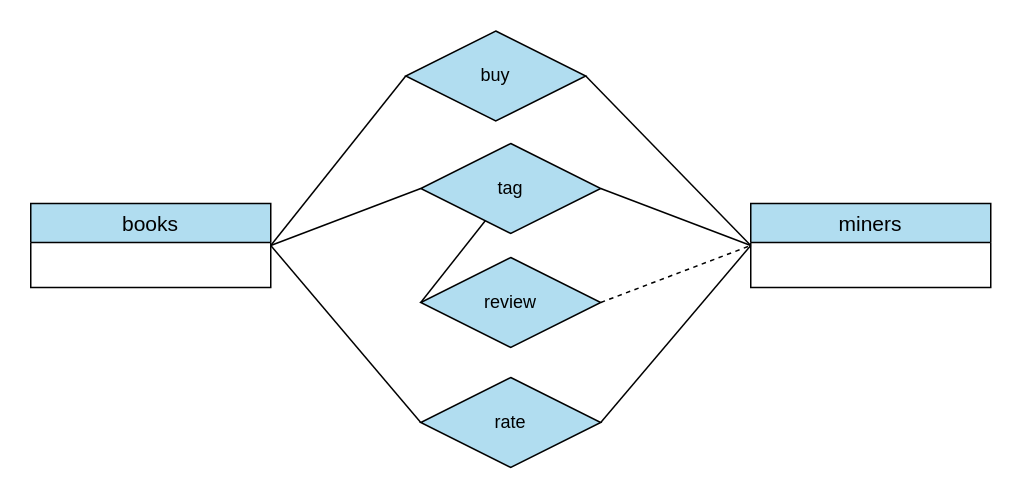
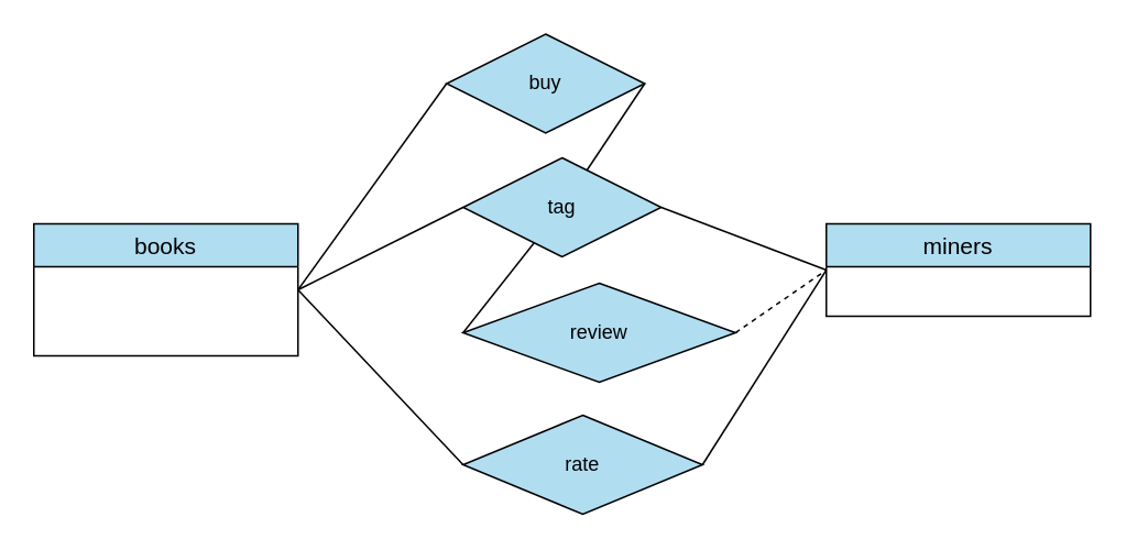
- <mxCell id="5" style="edgeStyle=none;rounded=0;orthogonalLoop=1;jettySize=auto;html=1;exitX=1;exitY=0.5;exitDx=0;exitDy=0;entryX=0;entryY=0.5;entryDx=0;entryDy=0;endArrow=none;endFill=0;strokeColor=#000000;fontColor=#000000;" parent="1" source="6" target="2" edge="1"><mxGeometry relative="1" as="geometry" /></mxCell>
+ <mxCell id="5" style="edgeStyle=none;rounded=0;orthogonalLoop=1;jettySize=auto;html=1;exitX=1;exitY=0.5;exitDx=0;exitDy=0;endArrow=none;endFill=0;strokeColor=#000000;fontColor=#000000;" parent="1" source="6" target="9" edge="1"><mxGeometry relative="1" as="geometry" /></mxCell>
- <mxCell id="3" value="books" style="swimlane;fontStyle=0;childLayout=stackLayout;horizontal=1;startSize=26;horizontalStack=0;resizeParent=1;resizeParentMax=0;resizeLast=0;collapsible=1;marginBottom=0;align=center;fontSize=14;fillColor=#B1DDF0;strokeColor=#000000;fontColor=#000000;" parent="1" vertex="1"><mxGeometry x="20" y="135" width="160" height="56" as="geometry" /></mxCell>
+ <mxCell id="3" value="books" style="swimlane;fontStyle=0;childLayout=stackLayout;horizontal=1;startSize=26;horizontalStack=0;resizeParent=1;resizeParentMax=0;resizeLast=0;collapsible=1;marginBottom=0;align=center;fontSize=14;fillColor=#B1DDF0;strokeColor=#000000;fontColor=#000000;" parent="1" vertex="1"><mxGeometry x="20" y="135" width="160" height="80" as="geometry" /></mxCell>
- <mxCell id="12" value="review" style="shape=rhombus;perimeter=rhombusPerimeter;whiteSpace=wrap;html=1;align=center;strokeColor=#000000;fontColor=#000000;fillColor=#B1DDF0;" parent="1" vertex="1"><mxGeometry x="280" y="171" width="120" height="60" as="geometry" /></mxCell>
+ <mxCell id="12" value="review" style="shape=rhombus;perimeter=rhombusPerimeter;whiteSpace=wrap;html=1;align=center;strokeColor=#000000;fontColor=#000000;fillColor=#B1DDF0;" parent="1" vertex="1"><mxGeometry x="280" y="171" width="165" height="60" as="geometry" /></mxCell>
- <mxCell id="15" value="rate" style="shape=rhombus;perimeter=rhombusPerimeter;whiteSpace=wrap;html=1;align=center;strokeColor=#000000;fontColor=#000000;fillColor=#B1DDF0;" parent="1" vertex="1"><mxGeometry x="280" y="251" width="120" height="60" as="geometry" /></mxCell>
+ <mxCell id="15" value="rate" style="shape=rhombus;perimeter=rhombusPerimeter;whiteSpace=wrap;html=1;align=center;strokeColor=#000000;fontColor=#000000;fillColor=#B1DDF0;" parent="1" vertex="1"><mxGeometry x="280" y="251" width="145" height="60" as="geometry" /></mxCell>
